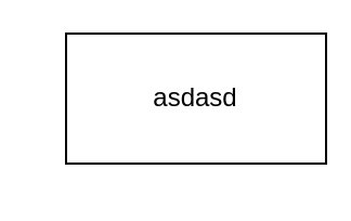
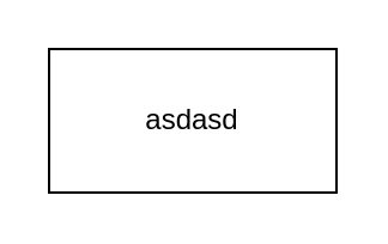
- <mxCell id="2" value="asdasd" style="rounded=0;whiteSpace=wrap;html=1;" vertex="1" parent="1"><mxGeometry x="30" y="15" width="120" height="60" as="geometry" /></mxCell>
+ <mxCell id="2" value="asdasd" style="rounded=0;whiteSpace=wrap;html=1;" vertex="1" parent="1"><mxGeometry x="20" y="20" width="120" height="60" as="geometry" /></mxCell>
